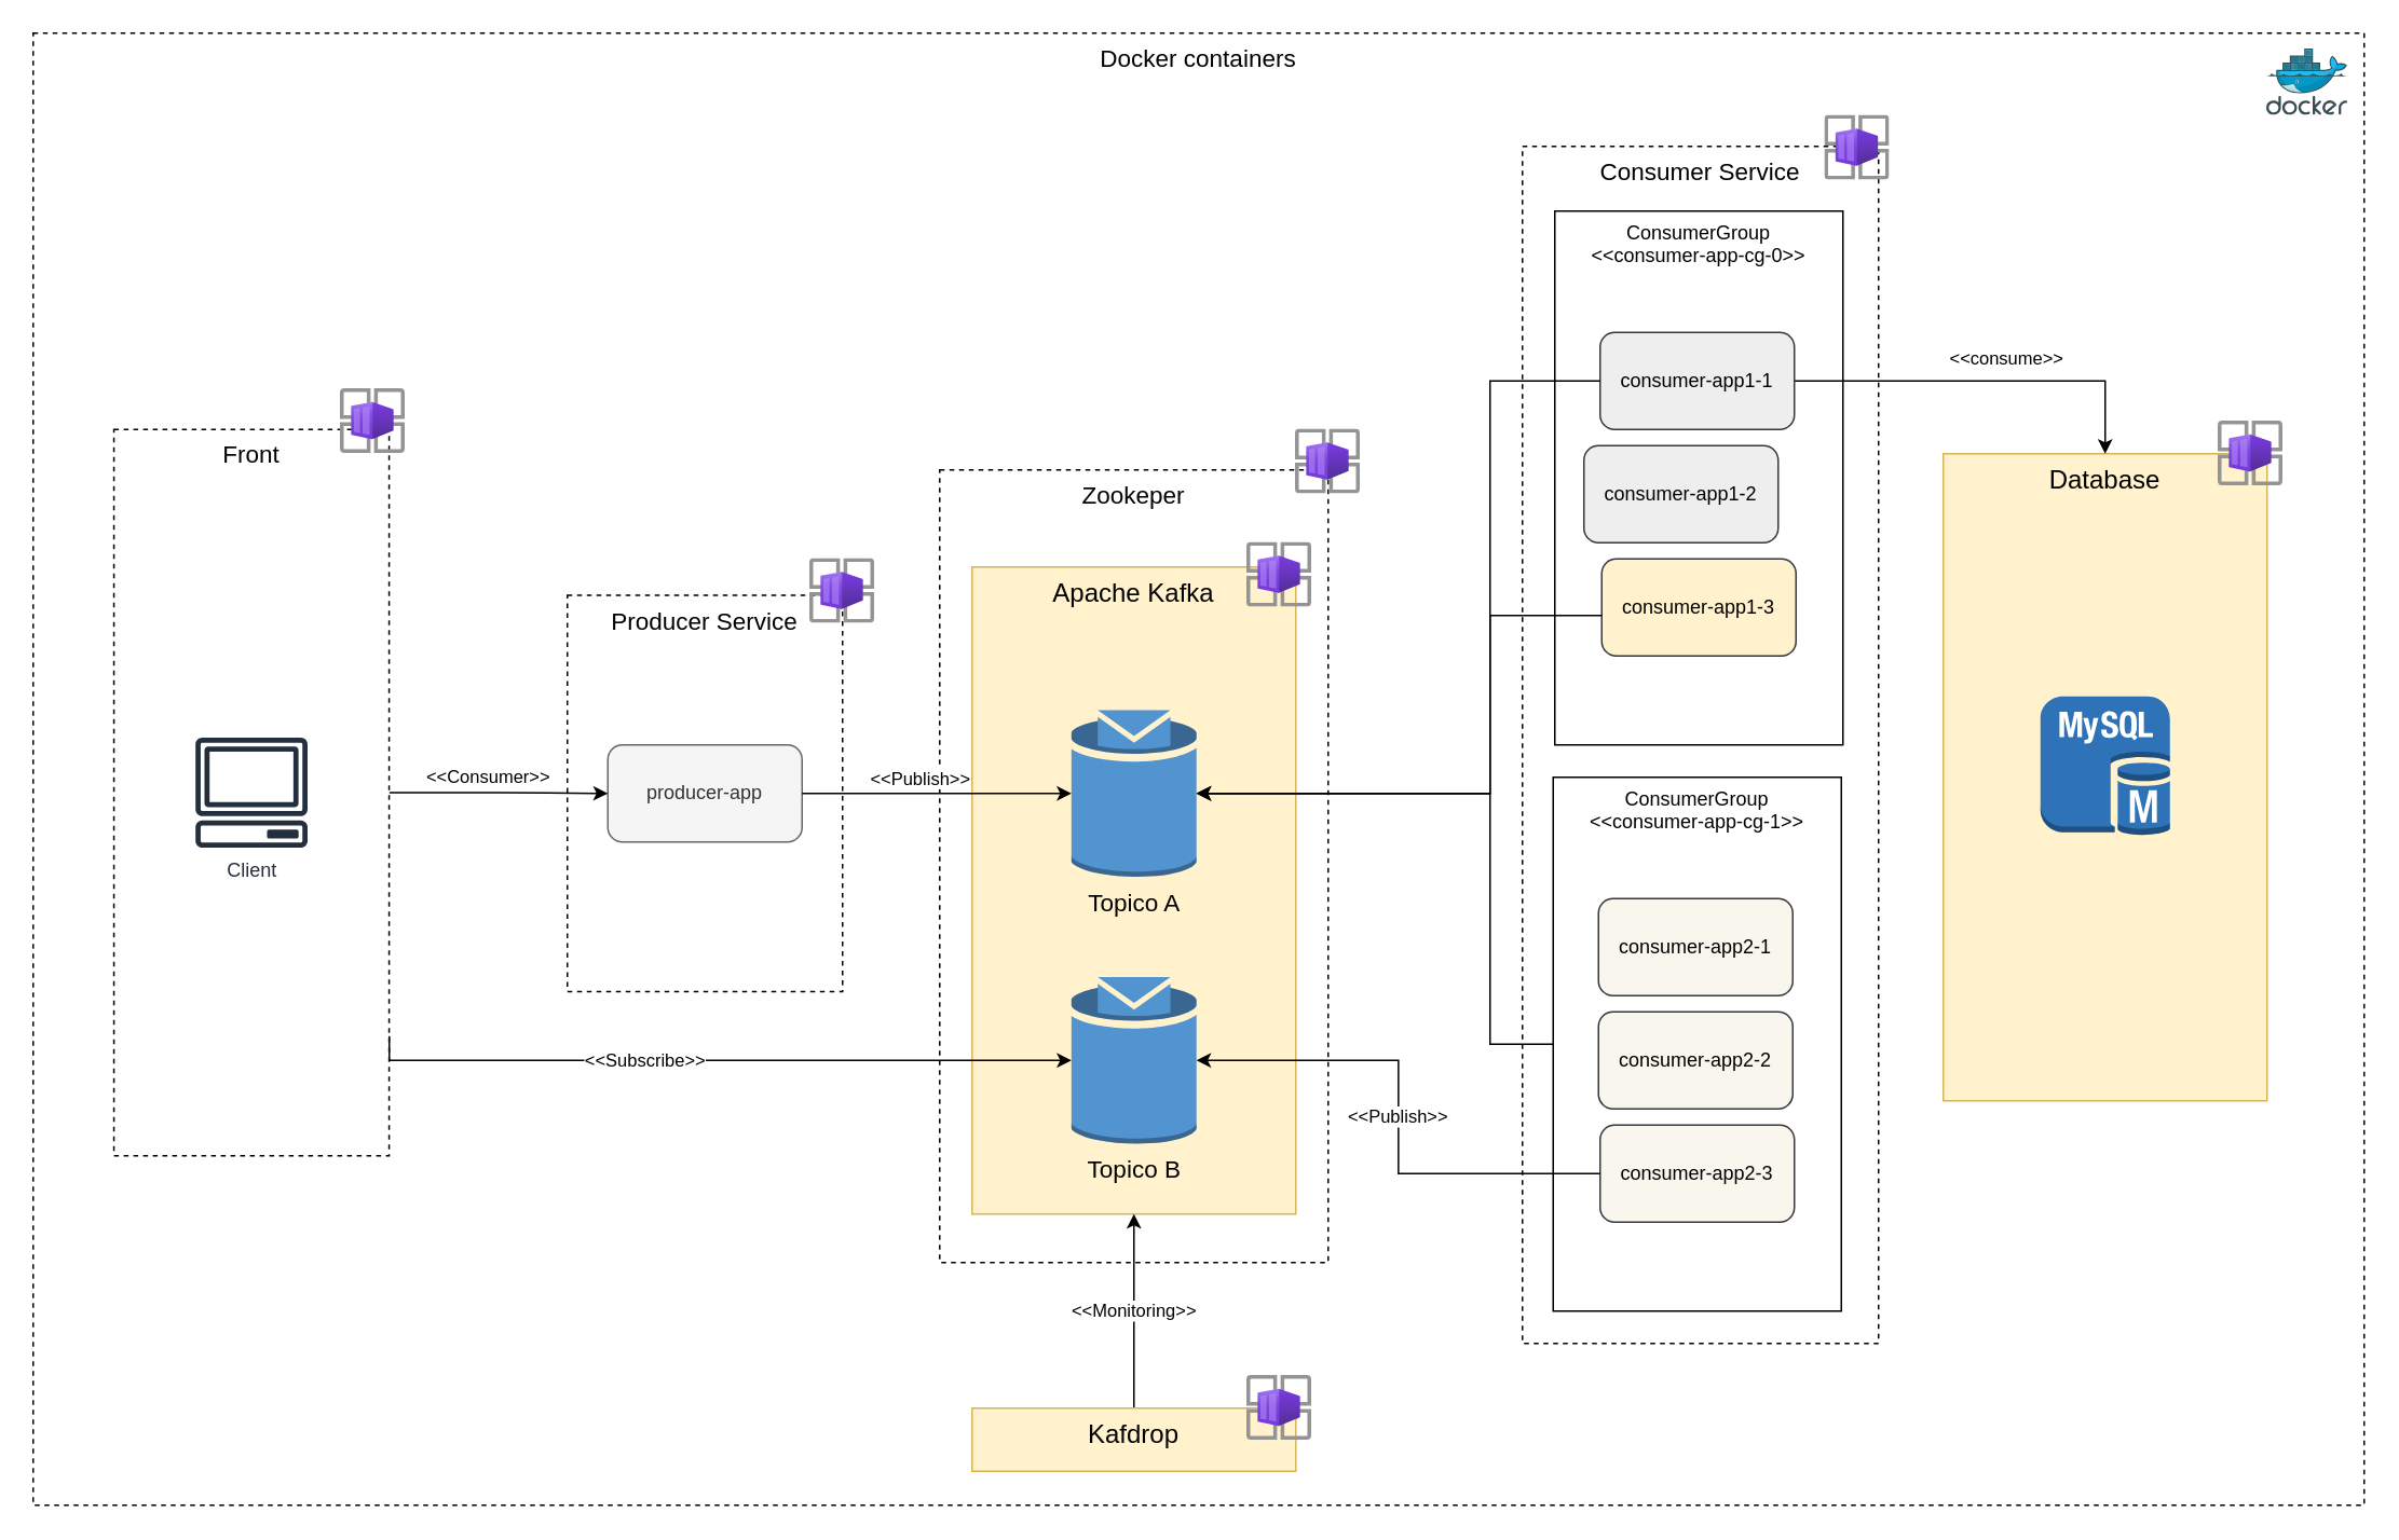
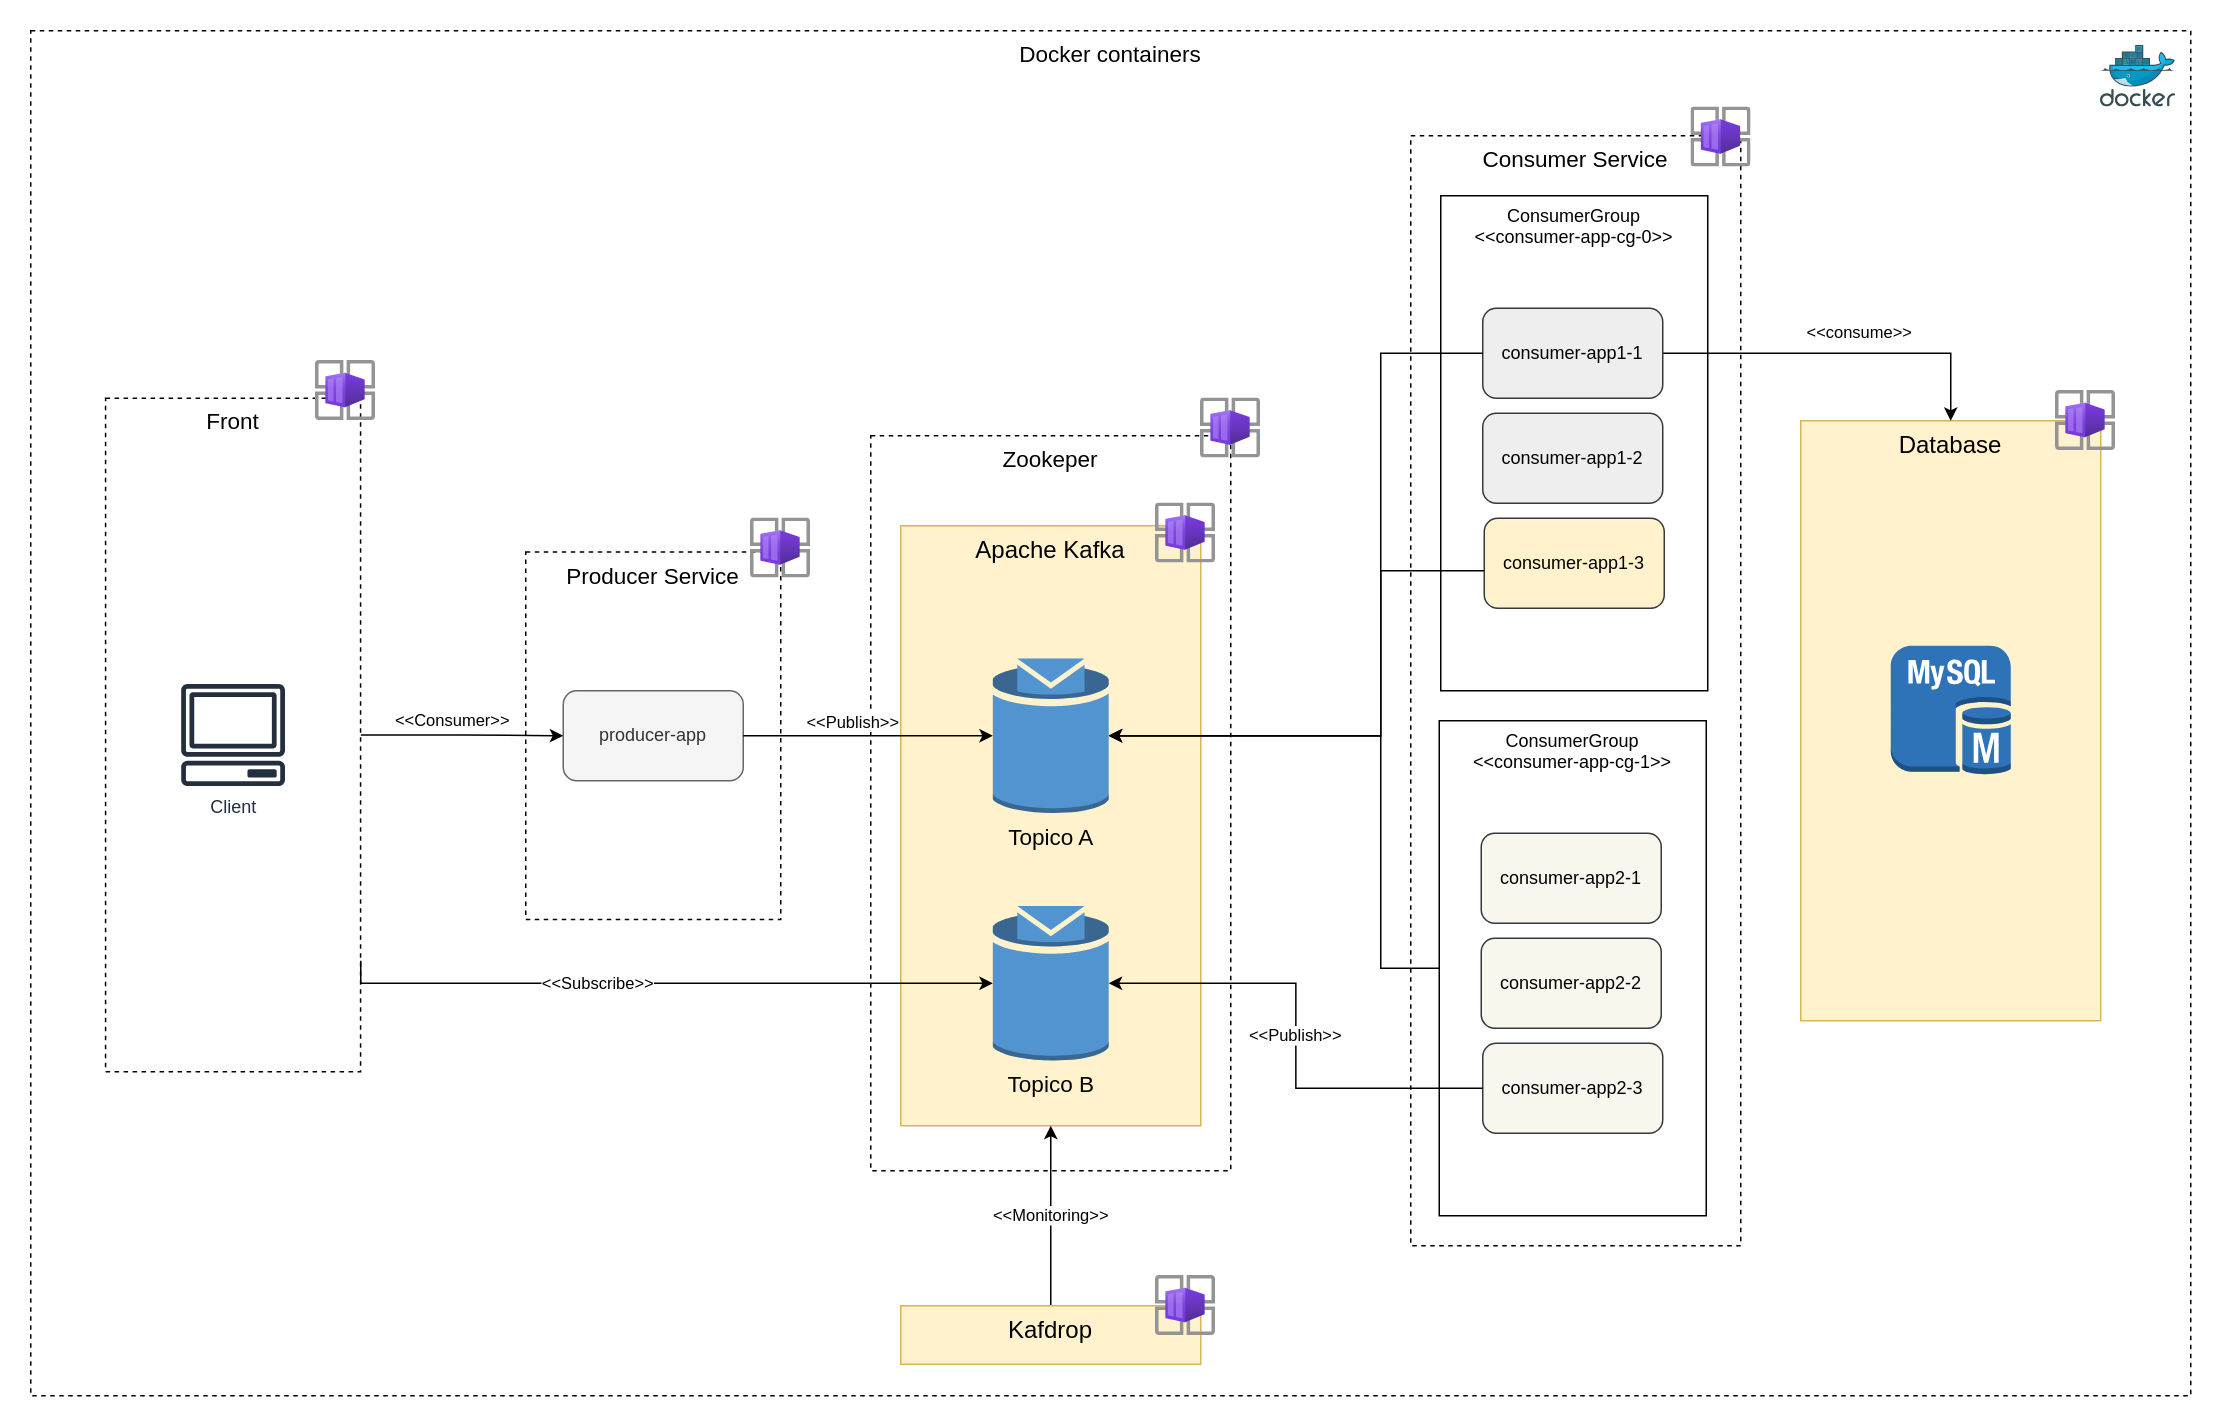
- <mxCell id="10" value="consumer-app1-2" style="rounded=1;whiteSpace=wrap;html=1;fillColor=#eeeeee;strokeColor=#36393d;" vertex="1" parent="1"><mxGeometry x="978" y="275" width="120" height="60" as="geometry" /></mxCell>
+ <mxCell id="10" value="consumer-app1-2" style="rounded=1;whiteSpace=wrap;html=1;fillColor=#eeeeee;strokeColor=#36393d;" vertex="1" parent="1"><mxGeometry x="988" y="275" width="120" height="60" as="geometry" /></mxCell>
